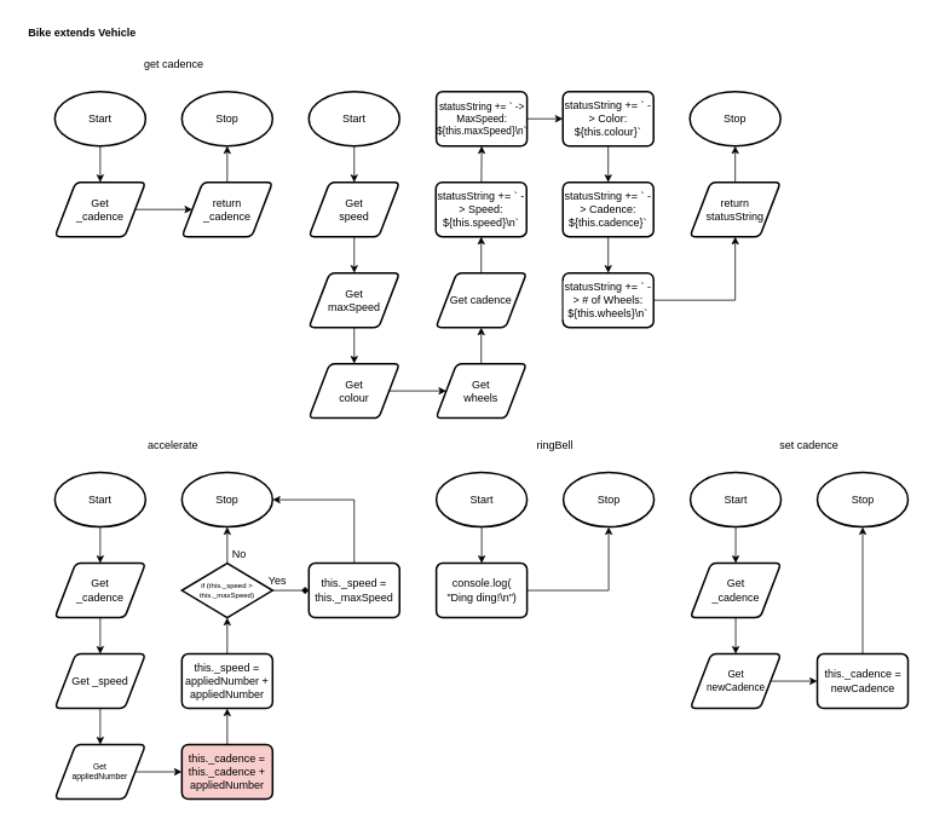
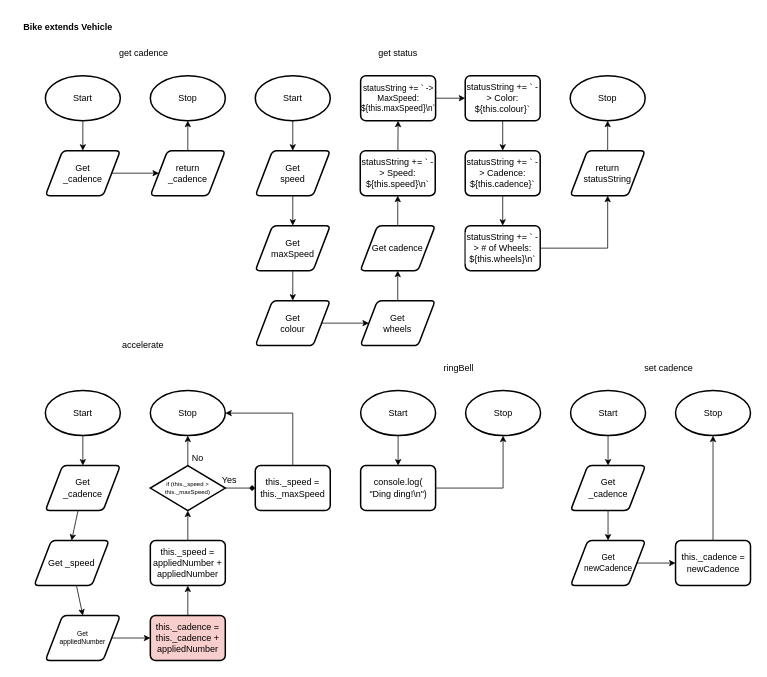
+ <mxCell id="25" value="get status" style="text;html=1;align=center;verticalAlign=middle;resizable=0;points=[];autosize=1;strokeColor=none;fillColor=none;" parent="1" vertex="1"><mxGeometry x="492" y="55" width="75" height="30" as="geometry" /></mxCell>
- <mxCell id="47" value="accelerate" style="text;html=1;align=center;verticalAlign=middle;resizable=0;points=[];autosize=1;strokeColor=none;fillColor=none;" parent="1" vertex="1"><mxGeometry x="150" y="475" width="80" height="30" as="geometry" /></mxCell>
+ <mxCell id="47" value="accelerate" style="text;html=1;align=center;verticalAlign=middle;resizable=0;points=[];autosize=1;strokeColor=none;fillColor=none;" parent="1" vertex="1"><mxGeometry x="150" y="445" width="80" height="30" as="geometry" /></mxCell>
- <mxCell id="49" value="Get _speed" style="shape=parallelogram;html=1;strokeWidth=2;perimeter=parallelogramPerimeter;whiteSpace=wrap;rounded=1;arcSize=12;size=0.23;fontSize=12;" parent="1" vertex="1"><mxGeometry x="60" y="720" width="100" height="60" as="geometry" /></mxCell>
+ <mxCell id="49" value="Get _speed" style="shape=parallelogram;html=1;strokeWidth=2;perimeter=parallelogramPerimeter;whiteSpace=wrap;rounded=1;arcSize=12;size=0.23;fontSize=12;" parent="1" vertex="1"><mxGeometry x="45" y="720" width="100" height="60" as="geometry" /></mxCell>
